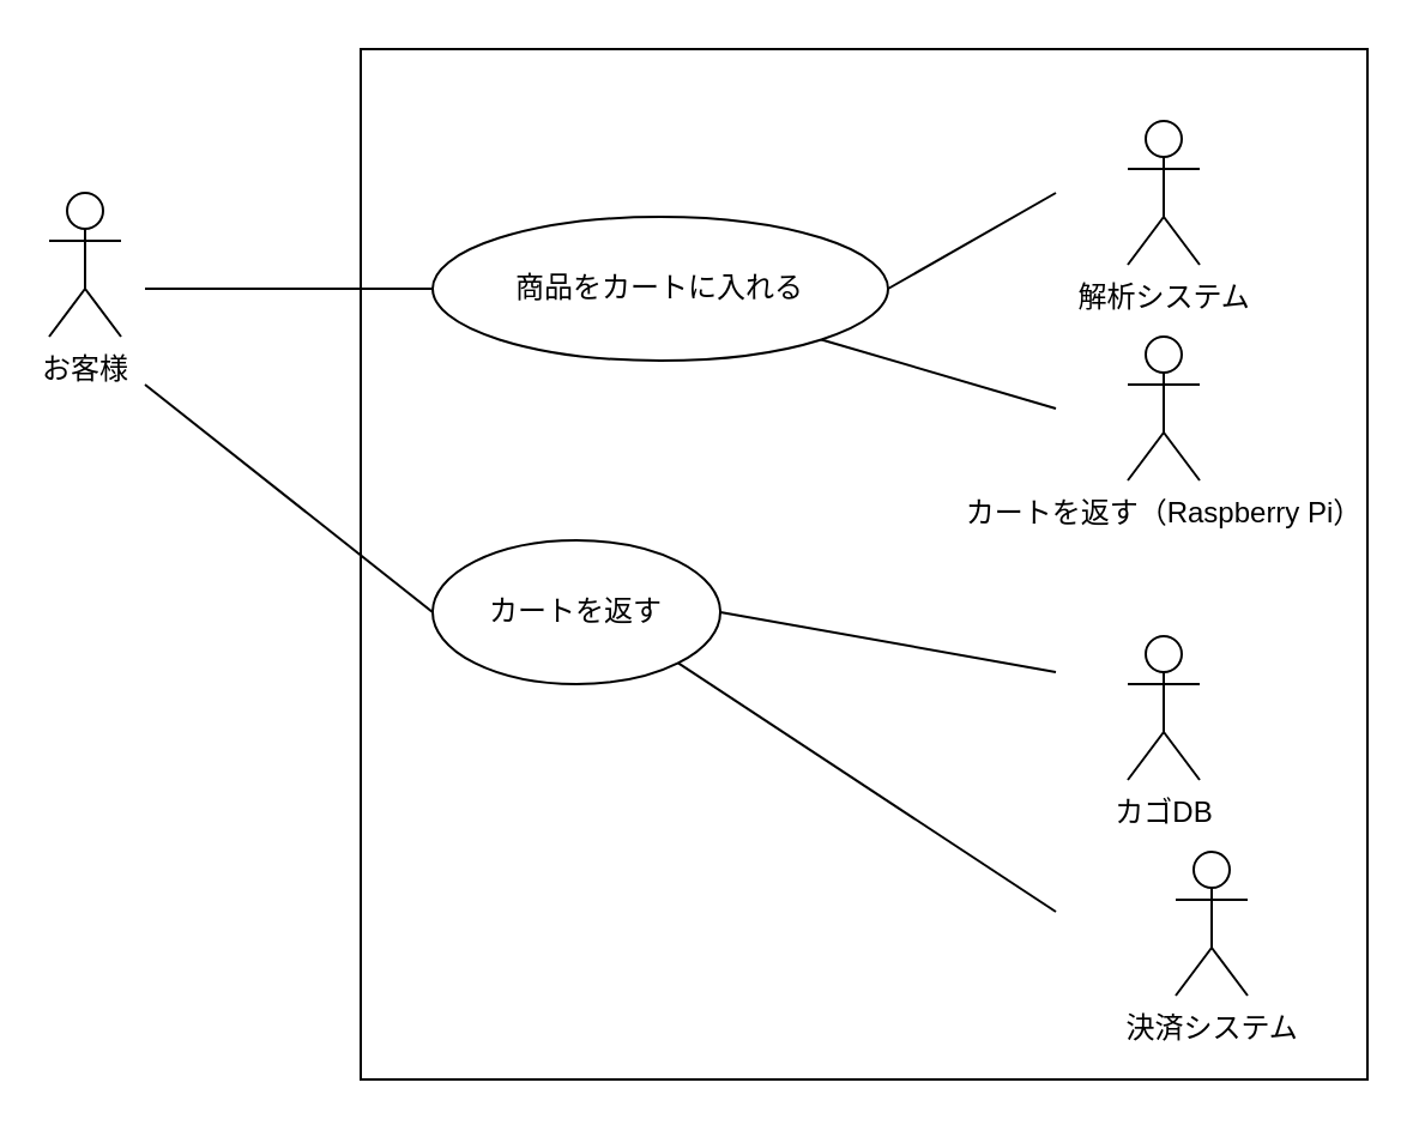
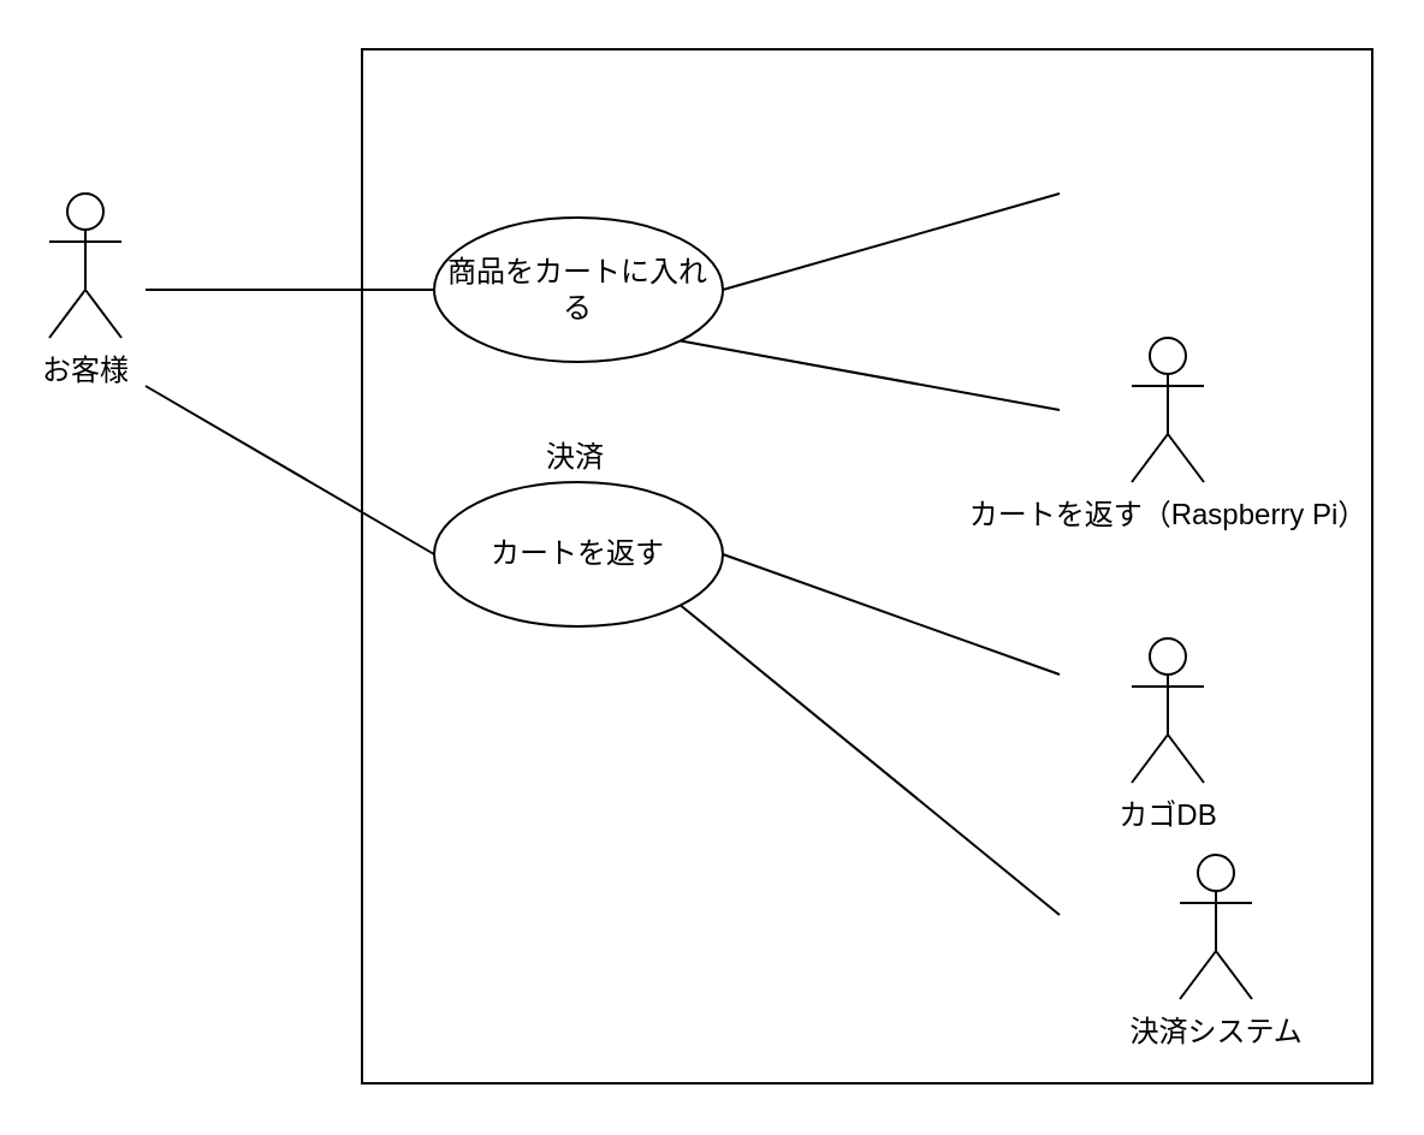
- <mxCell id="13" value="解析システム" parent="1" vertex="1" style="shape=umlActor;verticalLabelPosition=bottom;labelBackgroundColor=#ffffff;verticalAlign=top;html=1;outlineConnect=0;"><mxGeometry as="geometry" height="60" width="30" y="50" x="470" /></mxCell>
- <mxCell id="11" value="商品をカートに入れる" parent="1" vertex="1" style="ellipse;whiteSpace=wrap;html=1;"><mxGeometry x="180" y="90" as="geometry" height="60" width="190" /></mxCell>
+ <mxCell id="11" value="商品をカートに入れる" parent="1" vertex="1" style="ellipse;whiteSpace=wrap;html=1;"><mxGeometry as="geometry" height="60" width="120" y="90" x="180" /></mxCell>
+ <mxCell id="16" value="決済" parent="1" vertex="1" style="text;html=1;resizable=0;points=[];autosize=1;align=left;verticalAlign=top;spacingTop=-4;"><mxGeometry as="geometry" height="20" width="40" y="180" x="225" /></mxCell>
- <mxCell id="7" value="カートを返す" parent="1" vertex="1" style="ellipse;whiteSpace=wrap;html=1;"><mxGeometry x="180" y="225" as="geometry" height="60" width="120" /></mxCell>
+ <mxCell id="7" value="カートを返す" parent="1" vertex="1" style="ellipse;whiteSpace=wrap;html=1;"><mxGeometry as="geometry" height="60" width="120" y="200" x="180" /></mxCell>
